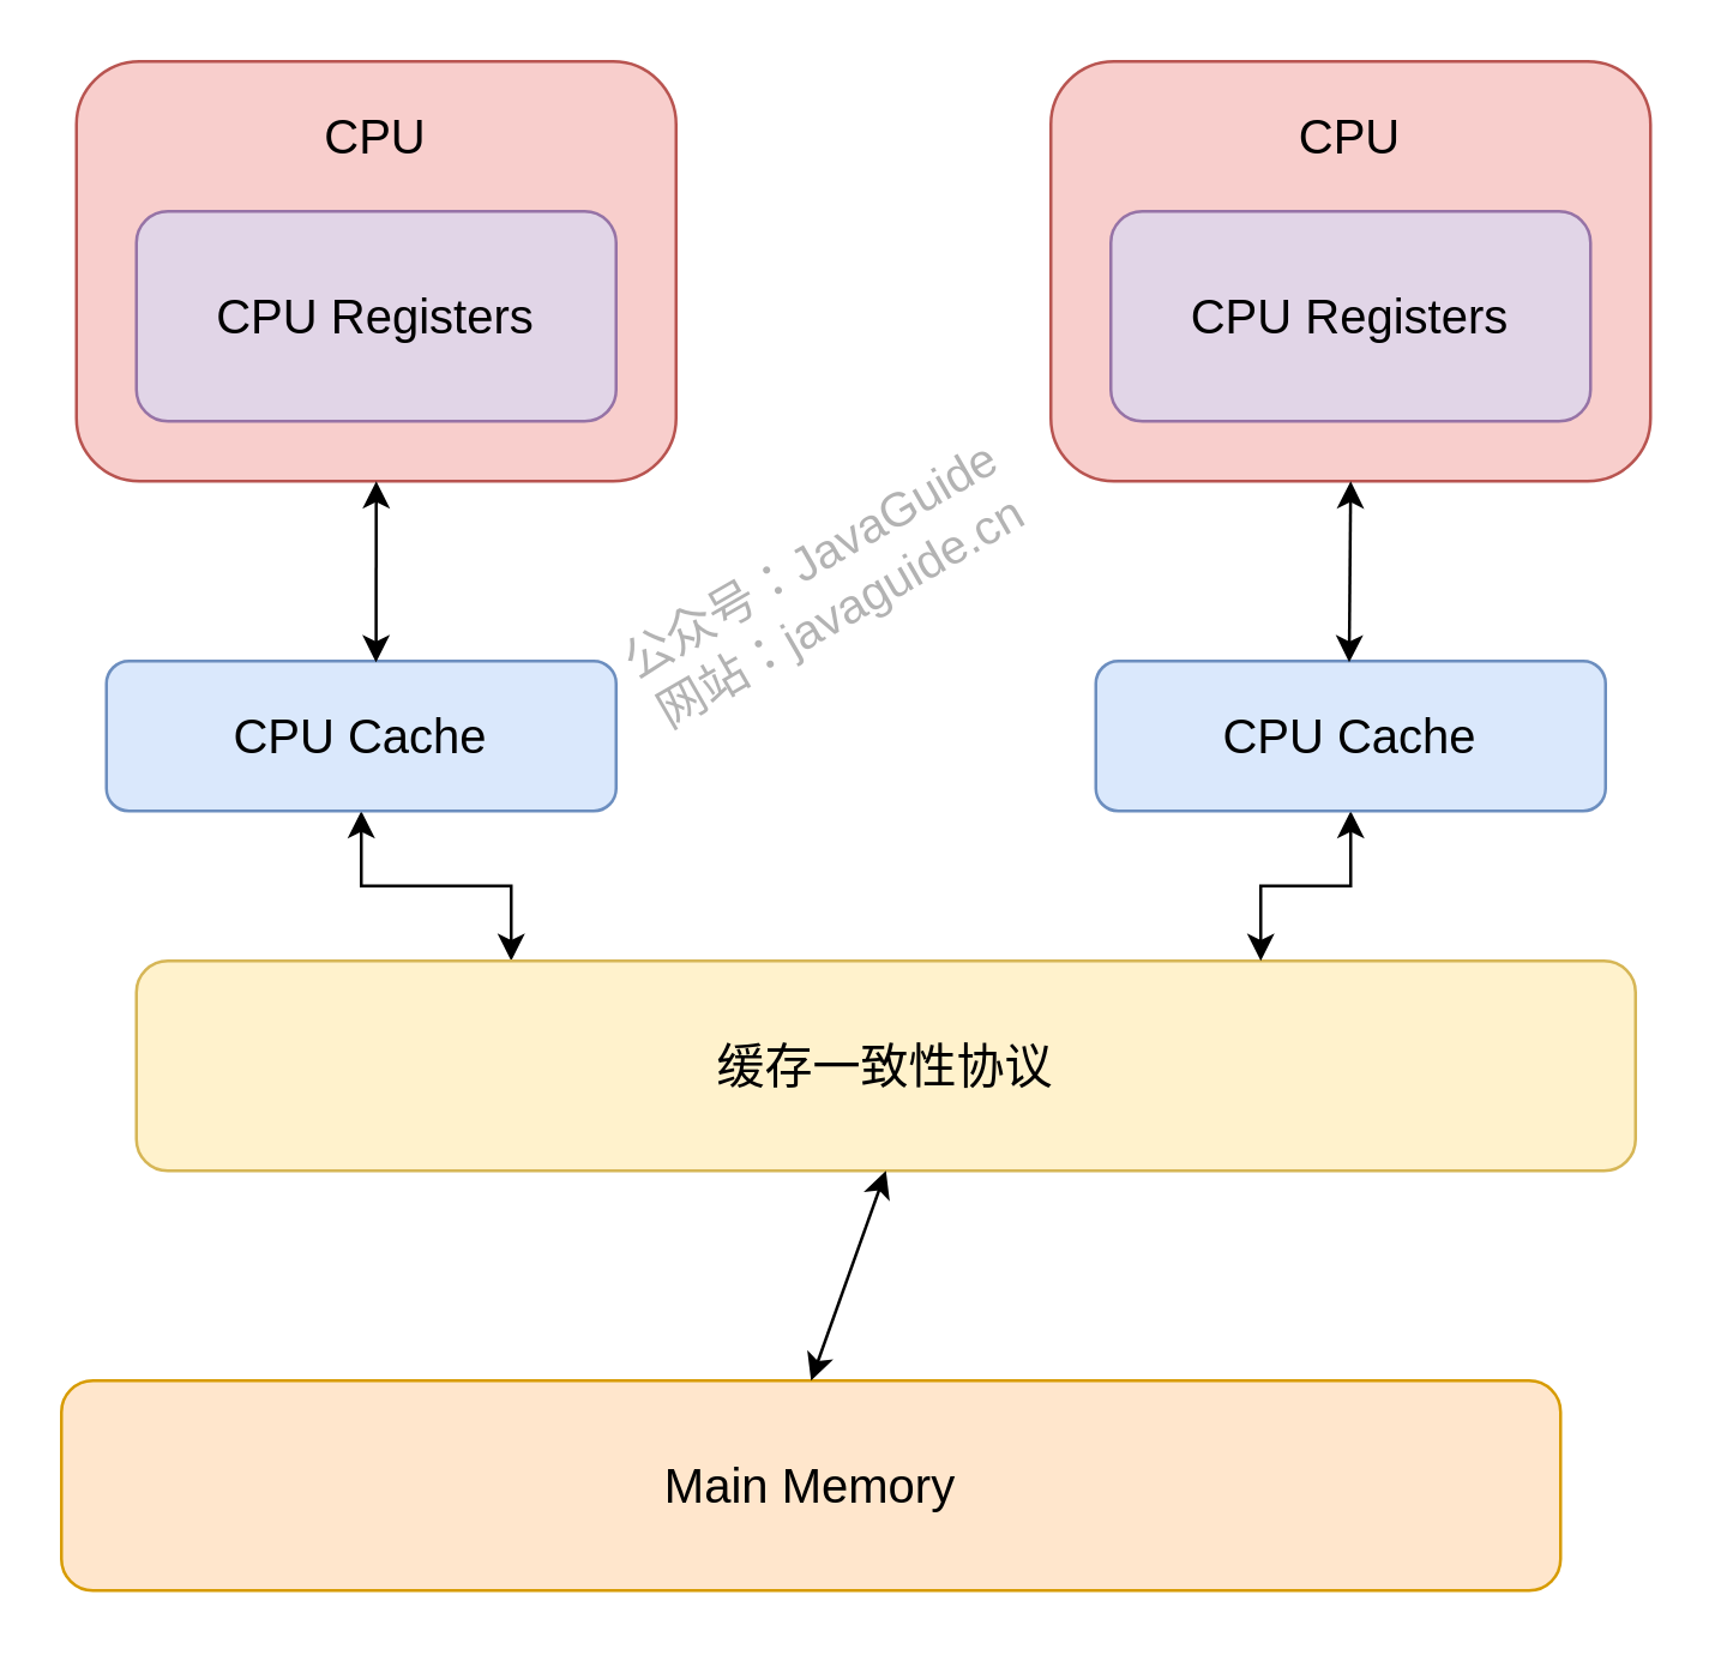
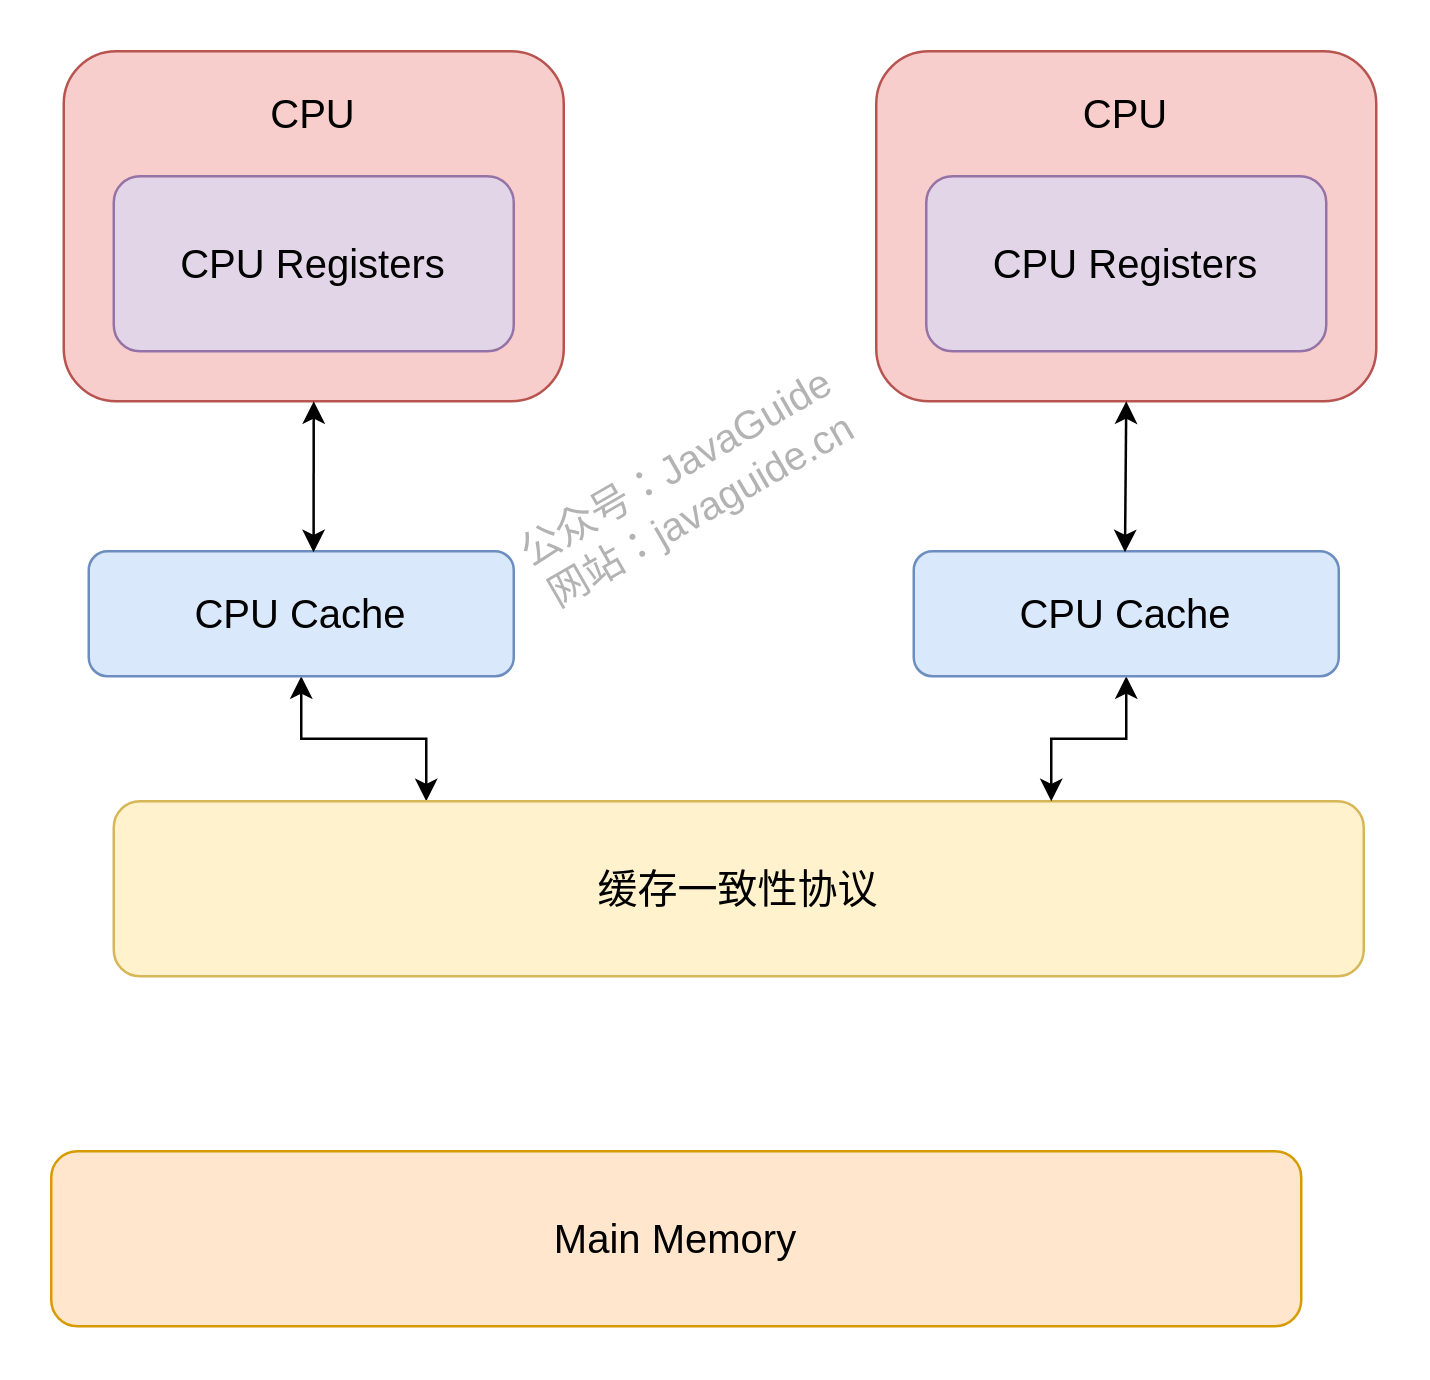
- <mxCell id="17" value="" style="endArrow=classic;startArrow=classic;html=1;entryX=0.5;entryY=1;entryDx=0;entryDy=0;exitX=0.5;exitY=0;exitDx=0;exitDy=0;sketch=0;fontSize=16;" parent="1" source="16" target="8" edge="1"><mxGeometry width="50" height="50" relative="1" as="geometry"><mxPoint x="275" y="470" as="sourcePoint" /><mxPoint x="325" y="420" as="targetPoint" /></mxGeometry></mxCell>
